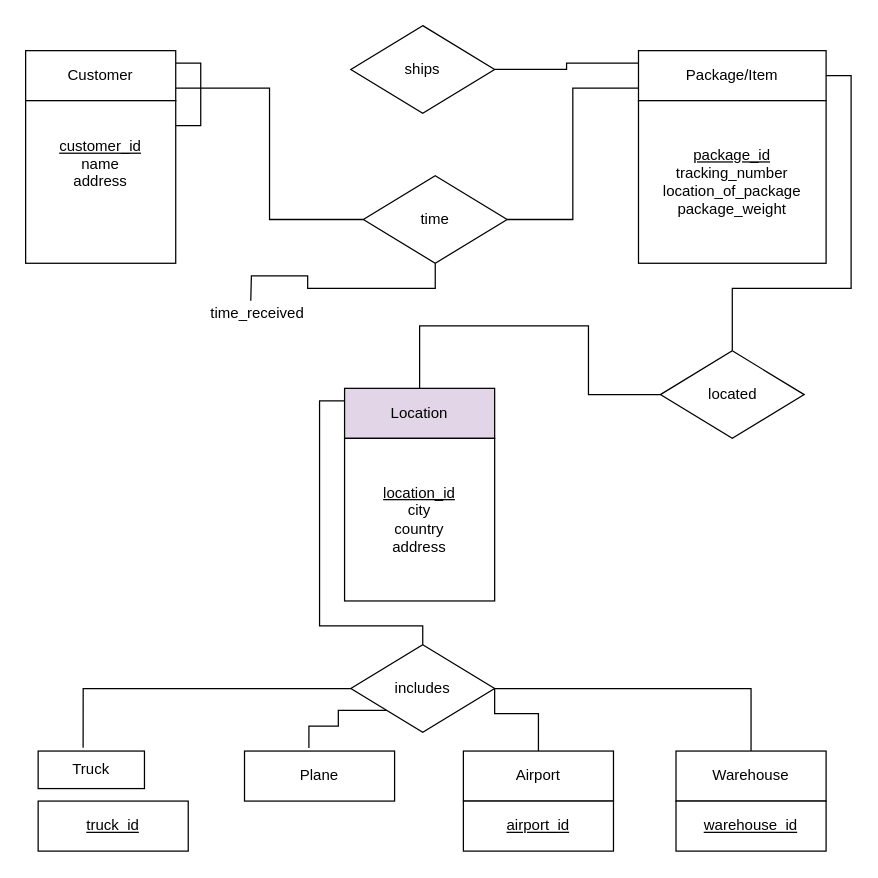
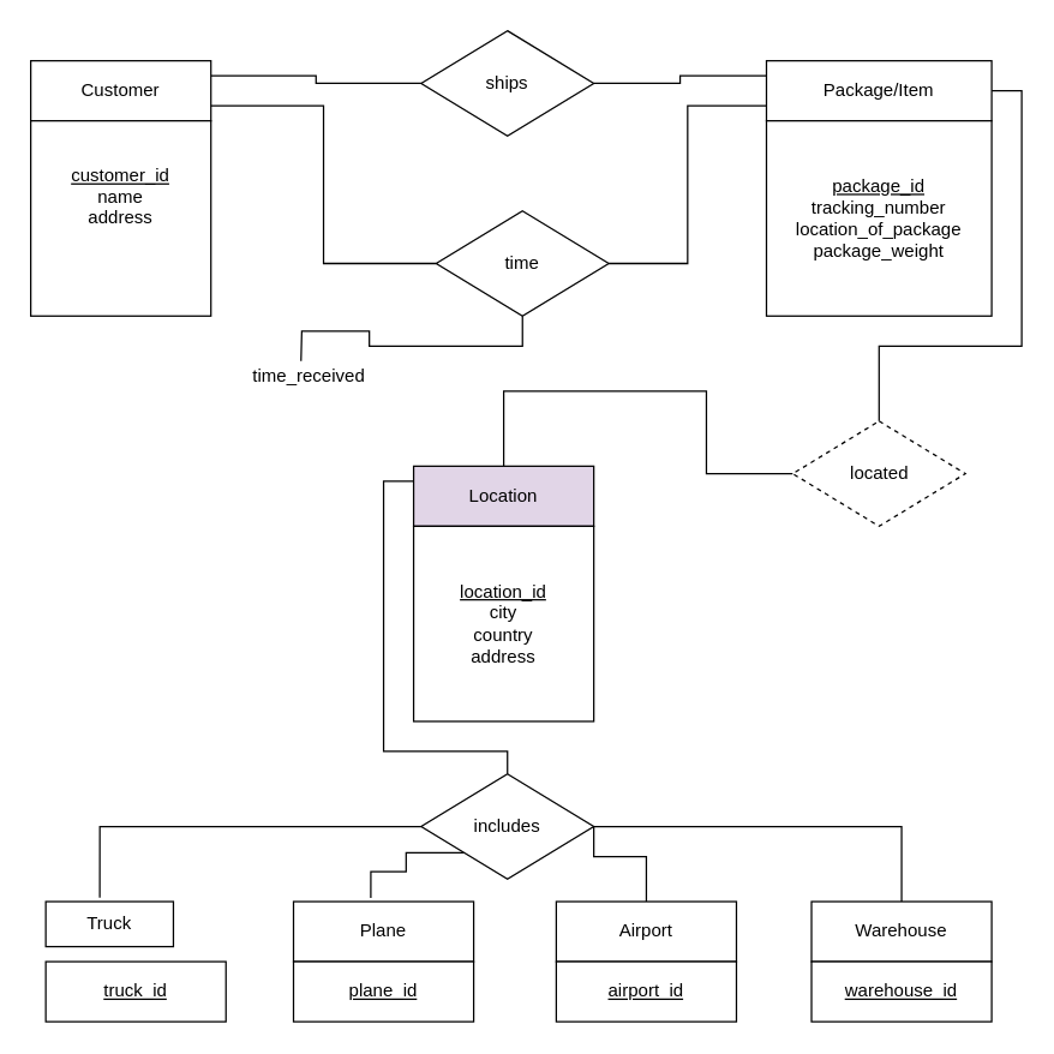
- <mxCell id="2" style="edgeStyle=orthogonalEdgeStyle;rounded=0;orthogonalLoop=1;jettySize=auto;html=1;exitX=1;exitY=0.25;exitDx=0;exitDy=0;endArrow=none;endFill=0;" edge="1" parent="1" source="3" target="4"><mxGeometry relative="1" as="geometry" /></mxCell>
+ <mxCell id="2" style="edgeStyle=orthogonalEdgeStyle;rounded=0;orthogonalLoop=1;jettySize=auto;html=1;exitX=1;exitY=0.25;exitDx=0;exitDy=0;entryX=0;entryY=0.5;entryDx=0;entryDy=0;endArrow=none;endFill=0;" edge="1" parent="1" source="3" target="6"><mxGeometry relative="1" as="geometry" /></mxCell>
- <mxCell id="15" value="located" style="rhombus;whiteSpace=wrap;html=1;" vertex="1" parent="1"><mxGeometry x="527.5" y="280" width="115" height="70" as="geometry" /></mxCell>
+ <mxCell id="15" value="located" style="rhombus;whiteSpace=wrap;html=1;dashed=1;" vertex="1" parent="1"><mxGeometry x="527.5" y="280" width="115" height="70" as="geometry" /></mxCell>
+ <mxCell id="22" value="&lt;u&gt;plane_id&lt;br&gt;&lt;/u&gt;" style="rounded=0;whiteSpace=wrap;html=1;" vertex="1" parent="1"><mxGeometry x="195" y="640" width="120" height="40" as="geometry" /></mxCell>
